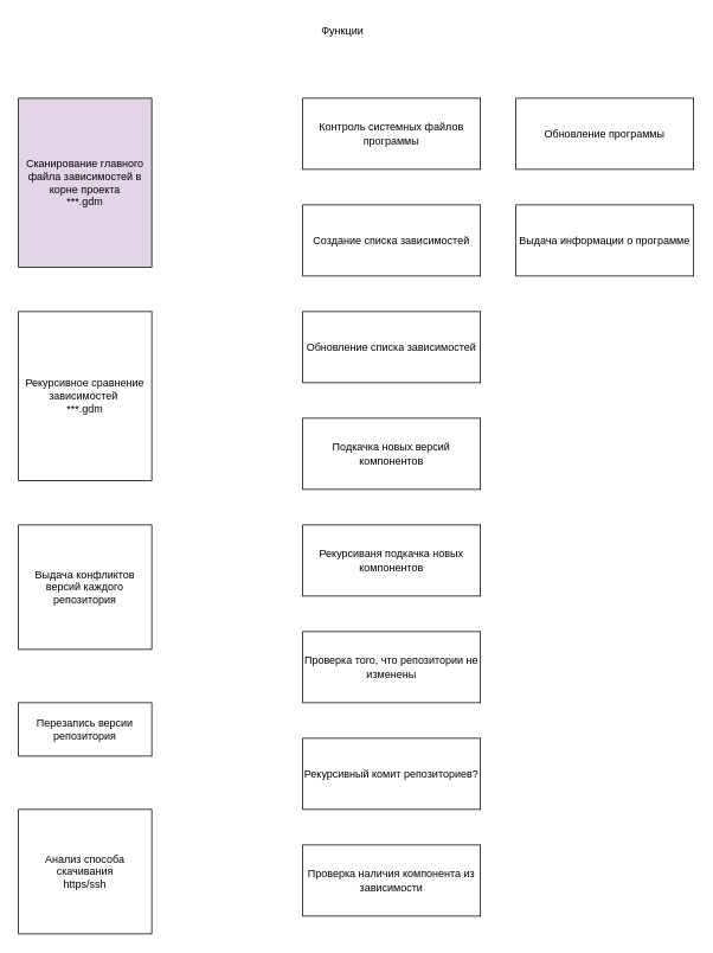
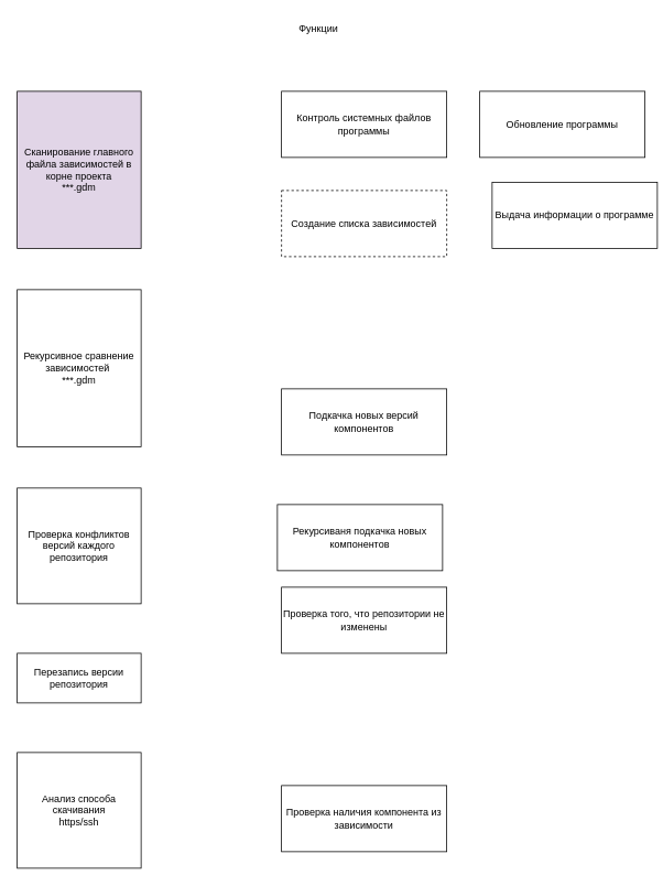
- <mxCell id="5" value="Создание списка зависимостей" style="rounded=0;whiteSpace=wrap;html=1;" vertex="1" parent="1"><mxGeometry x="340" y="230" width="200" height="80" as="geometry" /></mxCell>
+ <mxCell id="5" value="Создание списка зависимостей" style="rounded=0;whiteSpace=wrap;html=1;dashed=1;" vertex="1" parent="1"><mxGeometry x="340" y="230" width="200" height="80" as="geometry" /></mxCell>
- <mxCell id="14" value="Выдача информации о программе" style="rounded=0;whiteSpace=wrap;html=1;" vertex="1" parent="1"><mxGeometry x="580" y="230" width="200" height="80" as="geometry" /></mxCell>
+ <mxCell id="14" value="Выдача информации о программе" style="rounded=0;whiteSpace=wrap;html=1;" vertex="1" parent="1"><mxGeometry x="595" y="220" width="200" height="80" as="geometry" /></mxCell>
- <mxCell id="6" value="Обновление списка зависимостей" style="rounded=0;whiteSpace=wrap;html=1;" vertex="1" parent="1"><mxGeometry x="340" y="350" width="200" height="80" as="geometry" /></mxCell>
- <mxCell id="15" value="Рекурсиваня подкачка новых компонентов" style="rounded=0;whiteSpace=wrap;html=1;" vertex="1" parent="1"><mxGeometry x="340" y="590" width="200" height="80" as="geometry" /></mxCell>
+ <mxCell id="15" value="Рекурсиваня подкачка новых компонентов" style="rounded=0;whiteSpace=wrap;html=1;" vertex="1" parent="1"><mxGeometry x="335" y="610" width="200" height="80" as="geometry" /></mxCell>
- <mxCell id="8" value="Выдача конфликтов версий каждого репозитория" style="rounded=0;whiteSpace=wrap;html=1;" vertex="1" parent="1"><mxGeometry x="20" y="590" width="150" height="140" as="geometry" /></mxCell>
+ <mxCell id="8" value="Проверка конфликтов версий каждого репозитория" style="rounded=0;whiteSpace=wrap;html=1;" vertex="1" parent="1"><mxGeometry x="20" y="590" width="150" height="140" as="geometry" /></mxCell>
- <mxCell id="13" value="Рекурсивный комит репозиториев?" style="rounded=0;whiteSpace=wrap;html=1;" vertex="1" parent="1"><mxGeometry x="340" y="830" width="200" height="80" as="geometry" /></mxCell>
